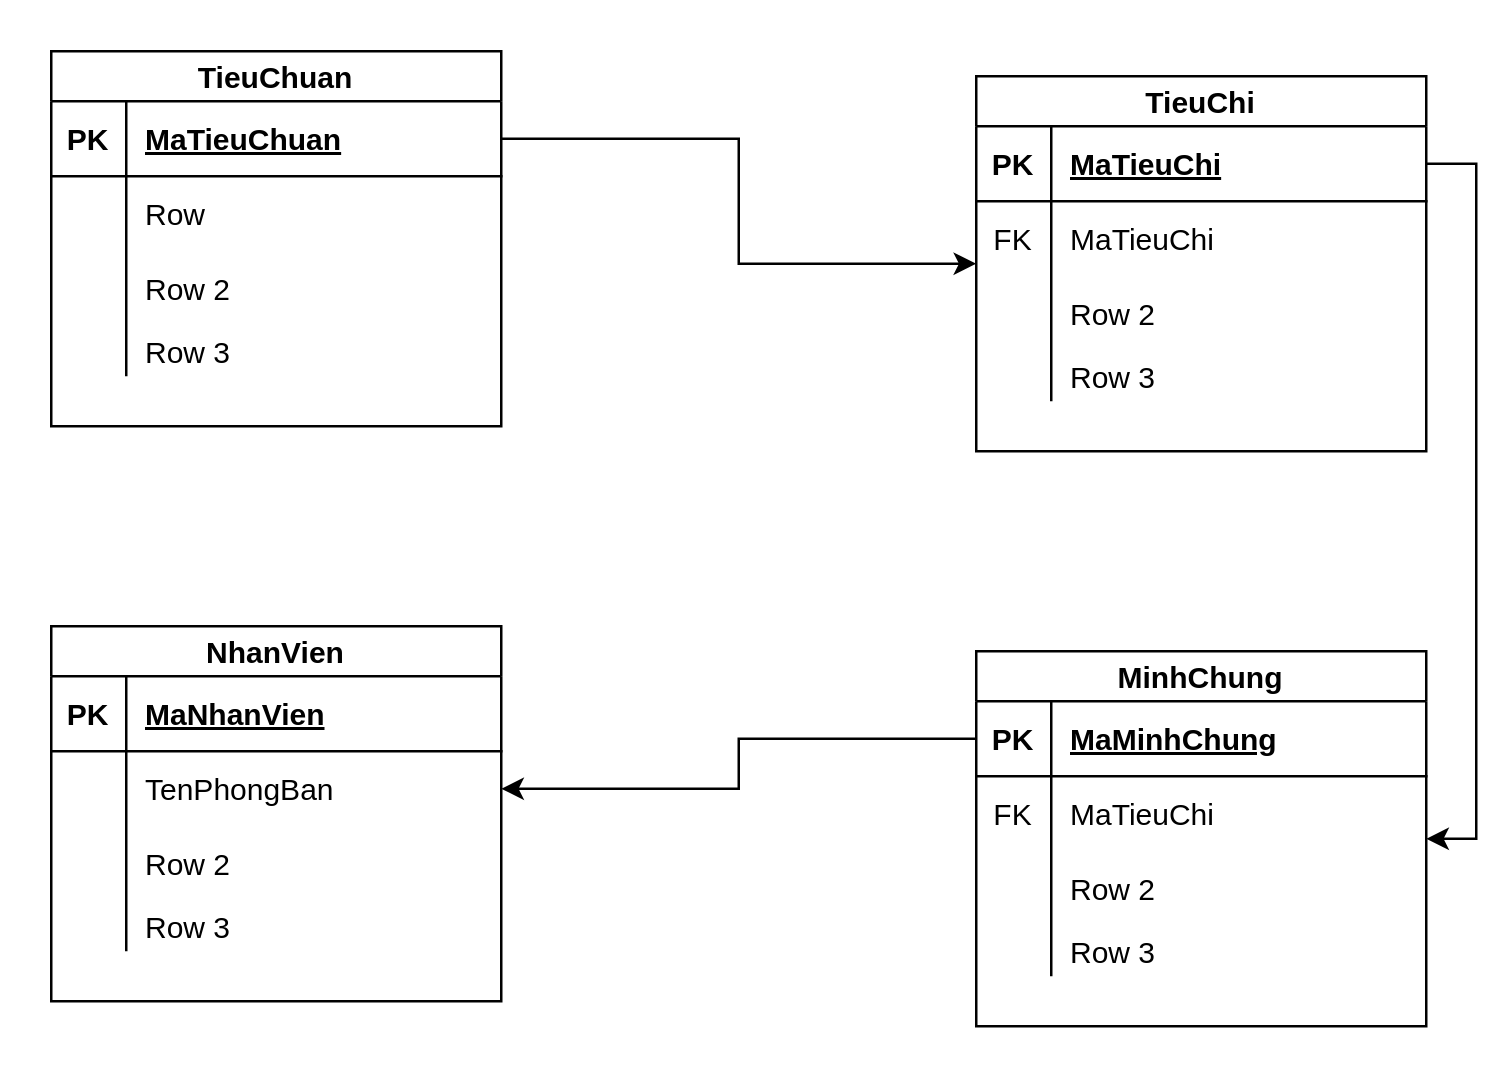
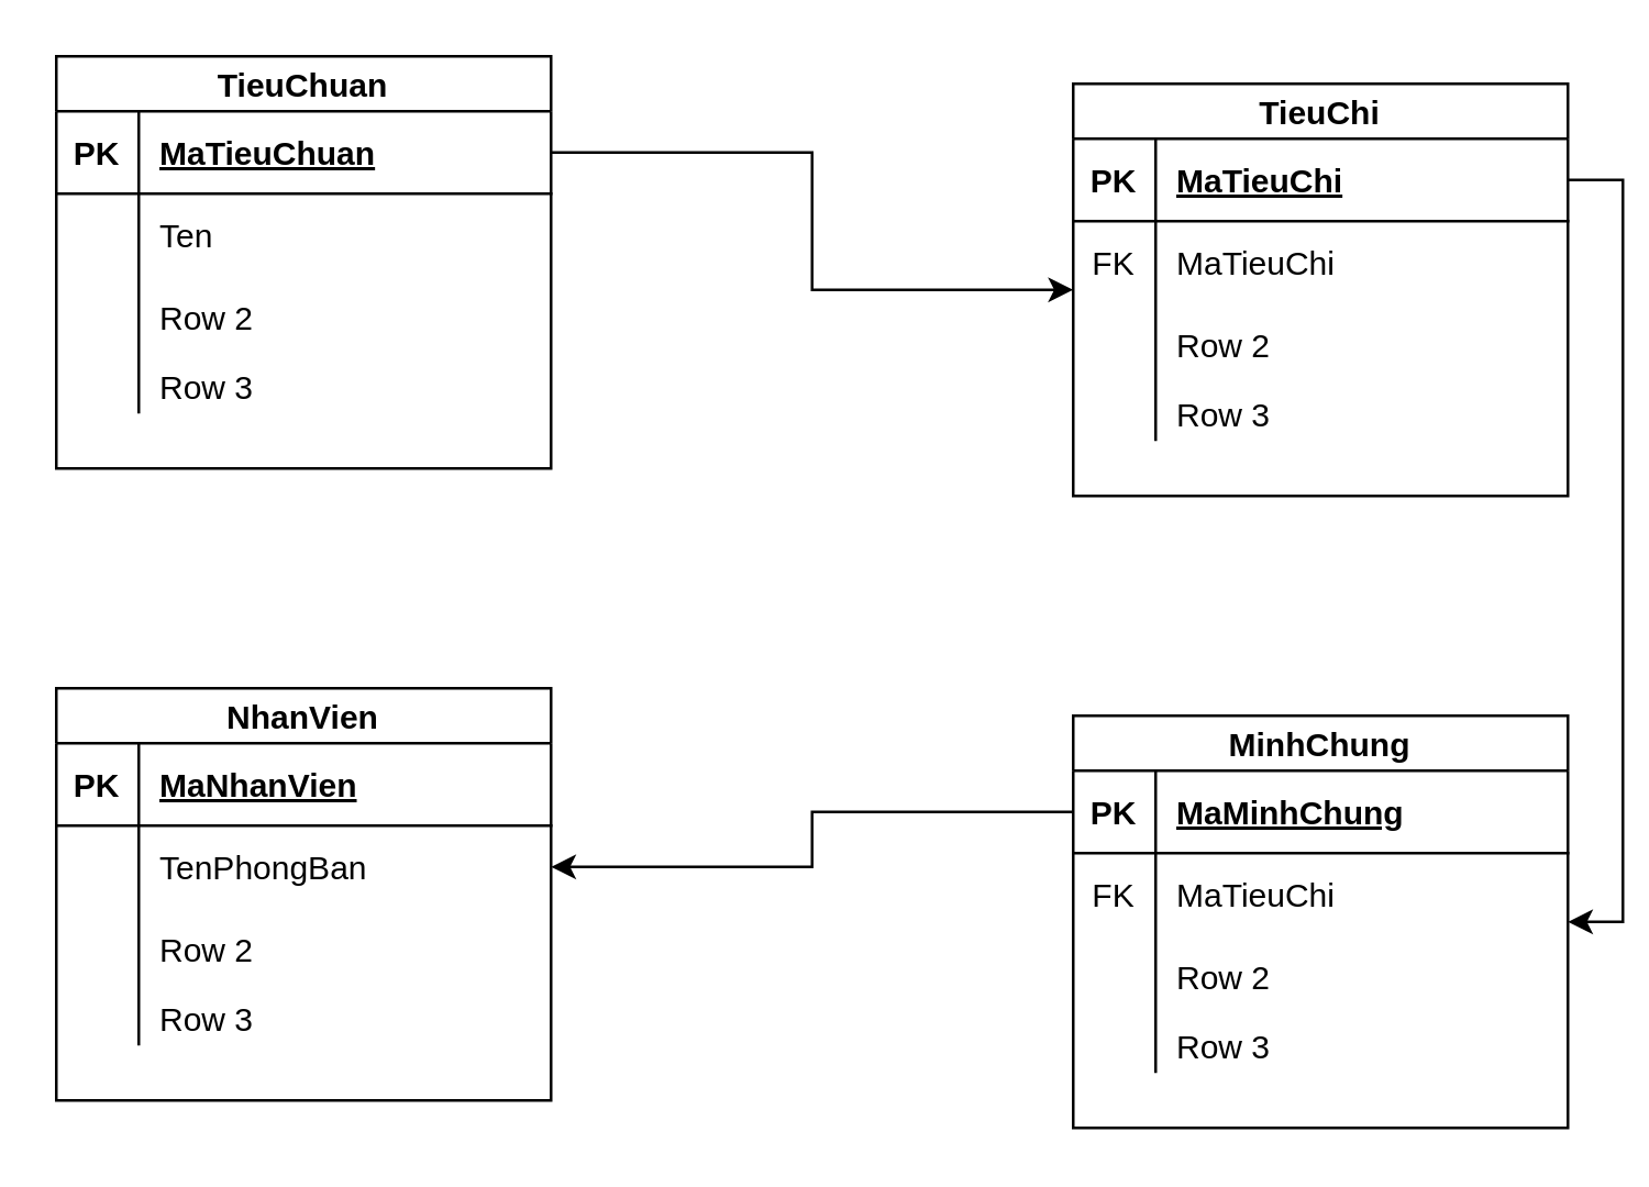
- <mxCell id="8" value="Row" style="shape=partialRectangle;connectable=0;fillColor=none;top=0;left=0;bottom=0;right=0;align=left;spacingLeft=6;overflow=hidden;" vertex="1" parent="6"><mxGeometry x="30" width="150" height="30" as="geometry"><mxRectangle width="150" height="30" as="alternateBounds" /></mxGeometry></mxCell>
+ <mxCell id="8" value="Ten" style="shape=partialRectangle;connectable=0;fillColor=none;top=0;left=0;bottom=0;right=0;align=left;spacingLeft=6;overflow=hidden;" vertex="1" parent="6"><mxGeometry x="30" width="150" height="30" as="geometry"><mxRectangle width="150" height="30" as="alternateBounds" /></mxGeometry></mxCell>
